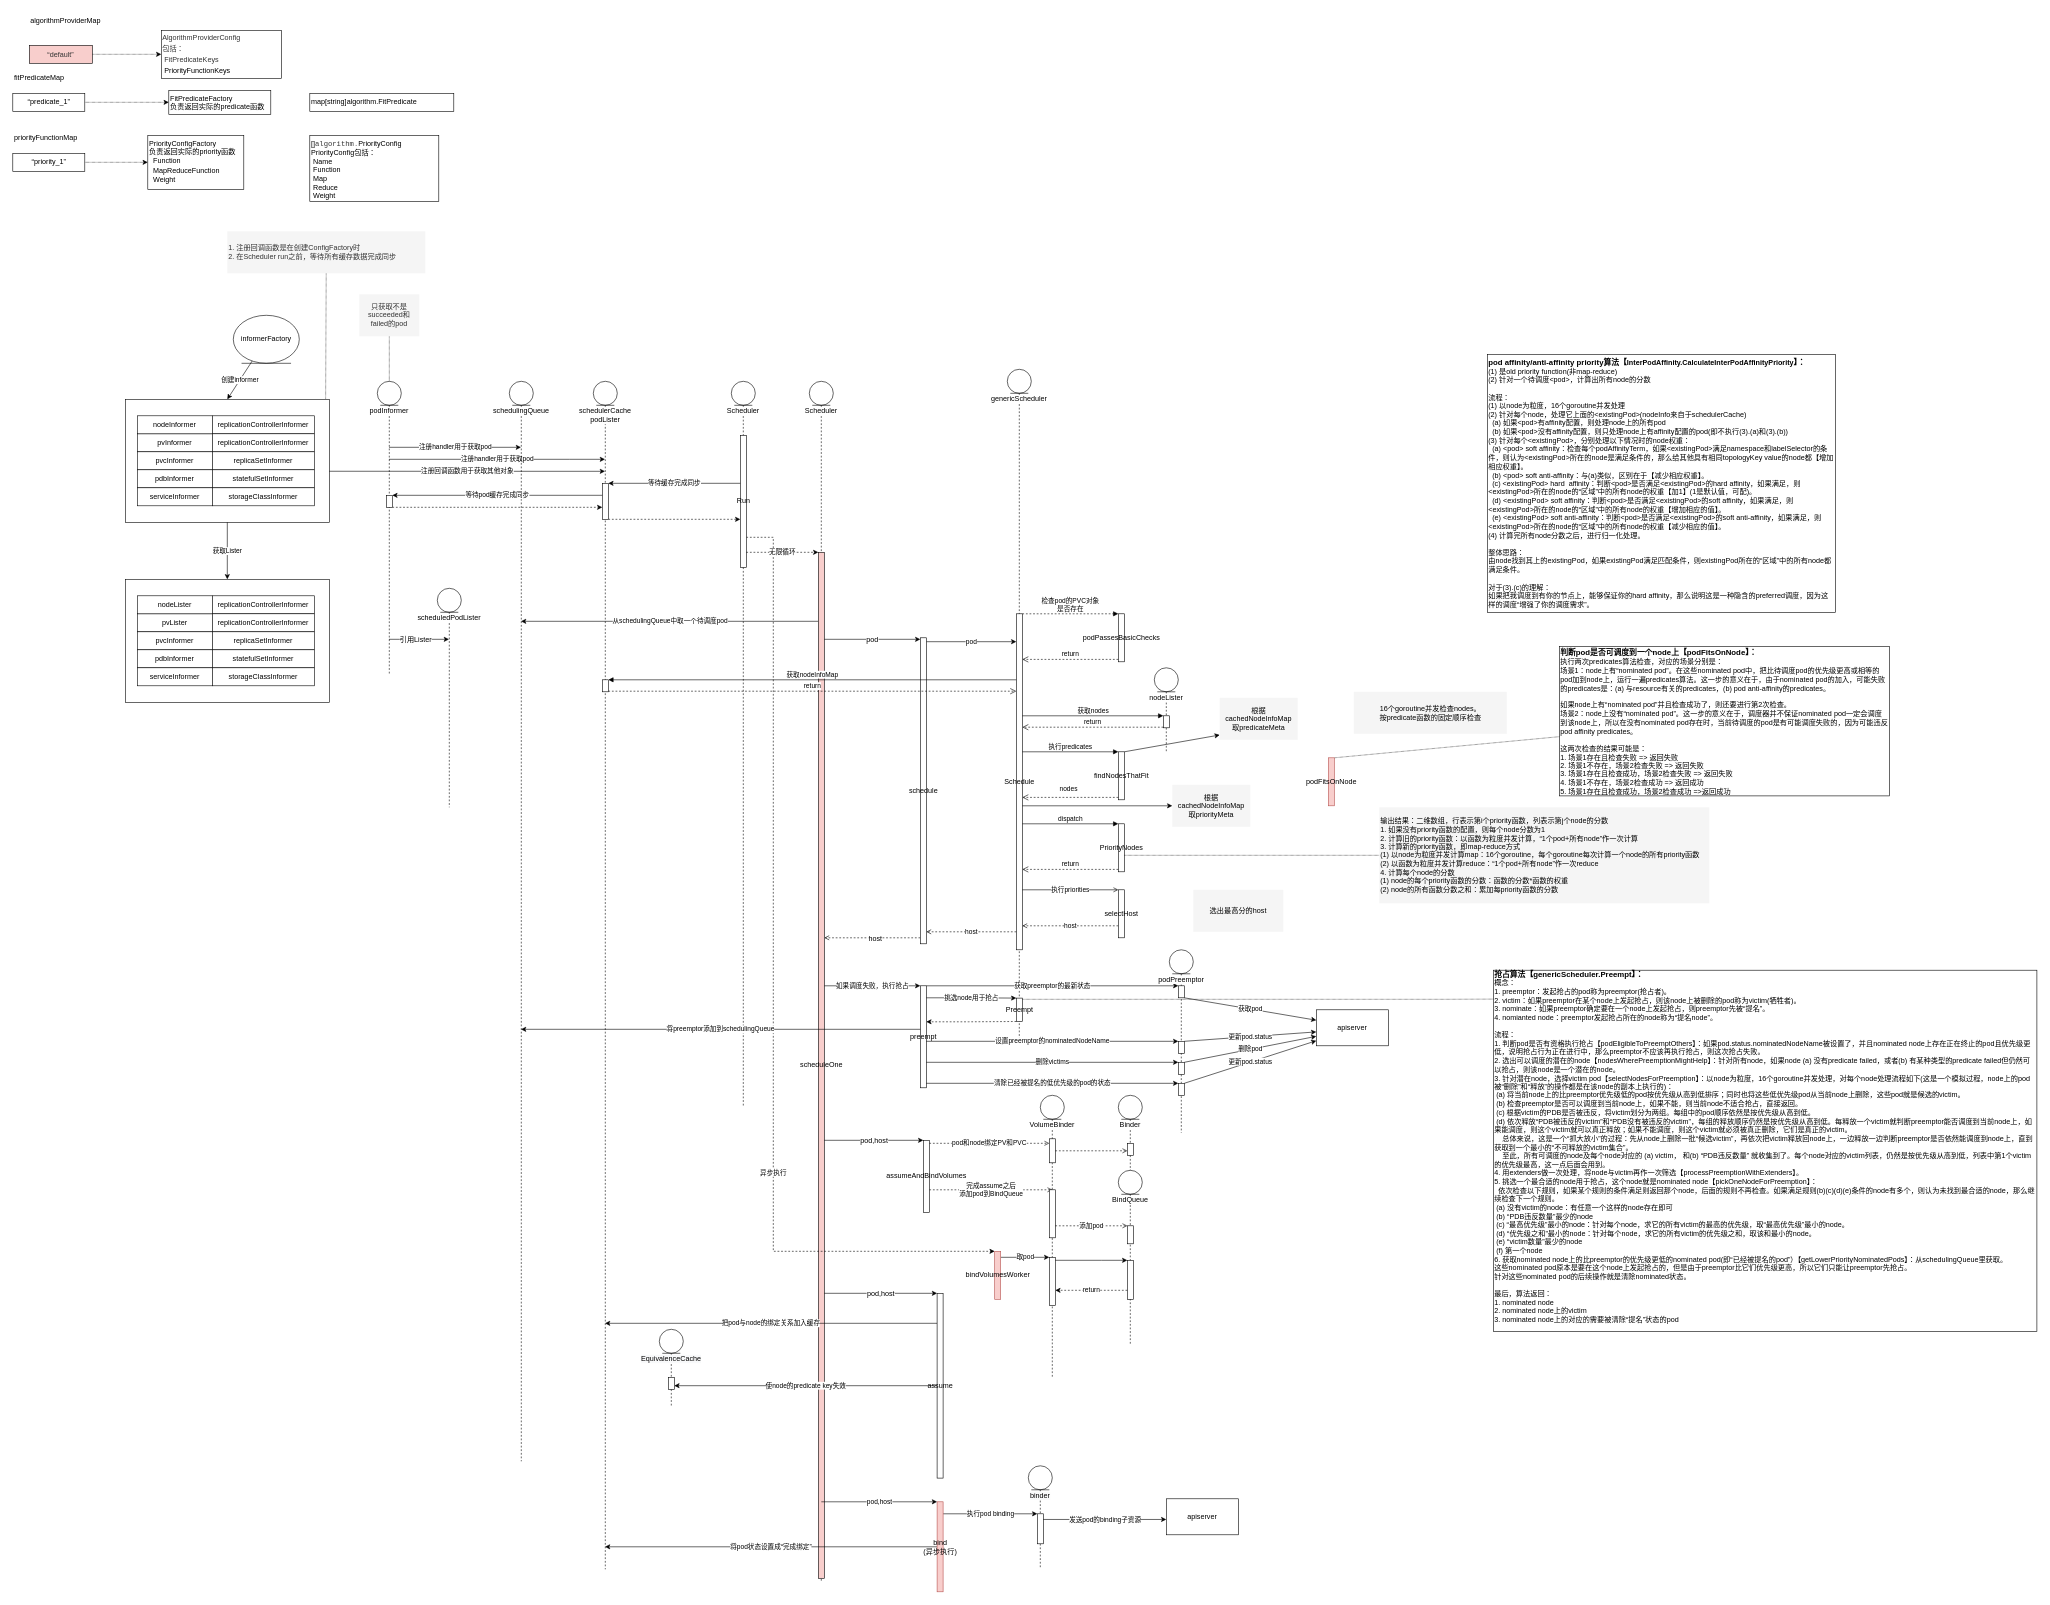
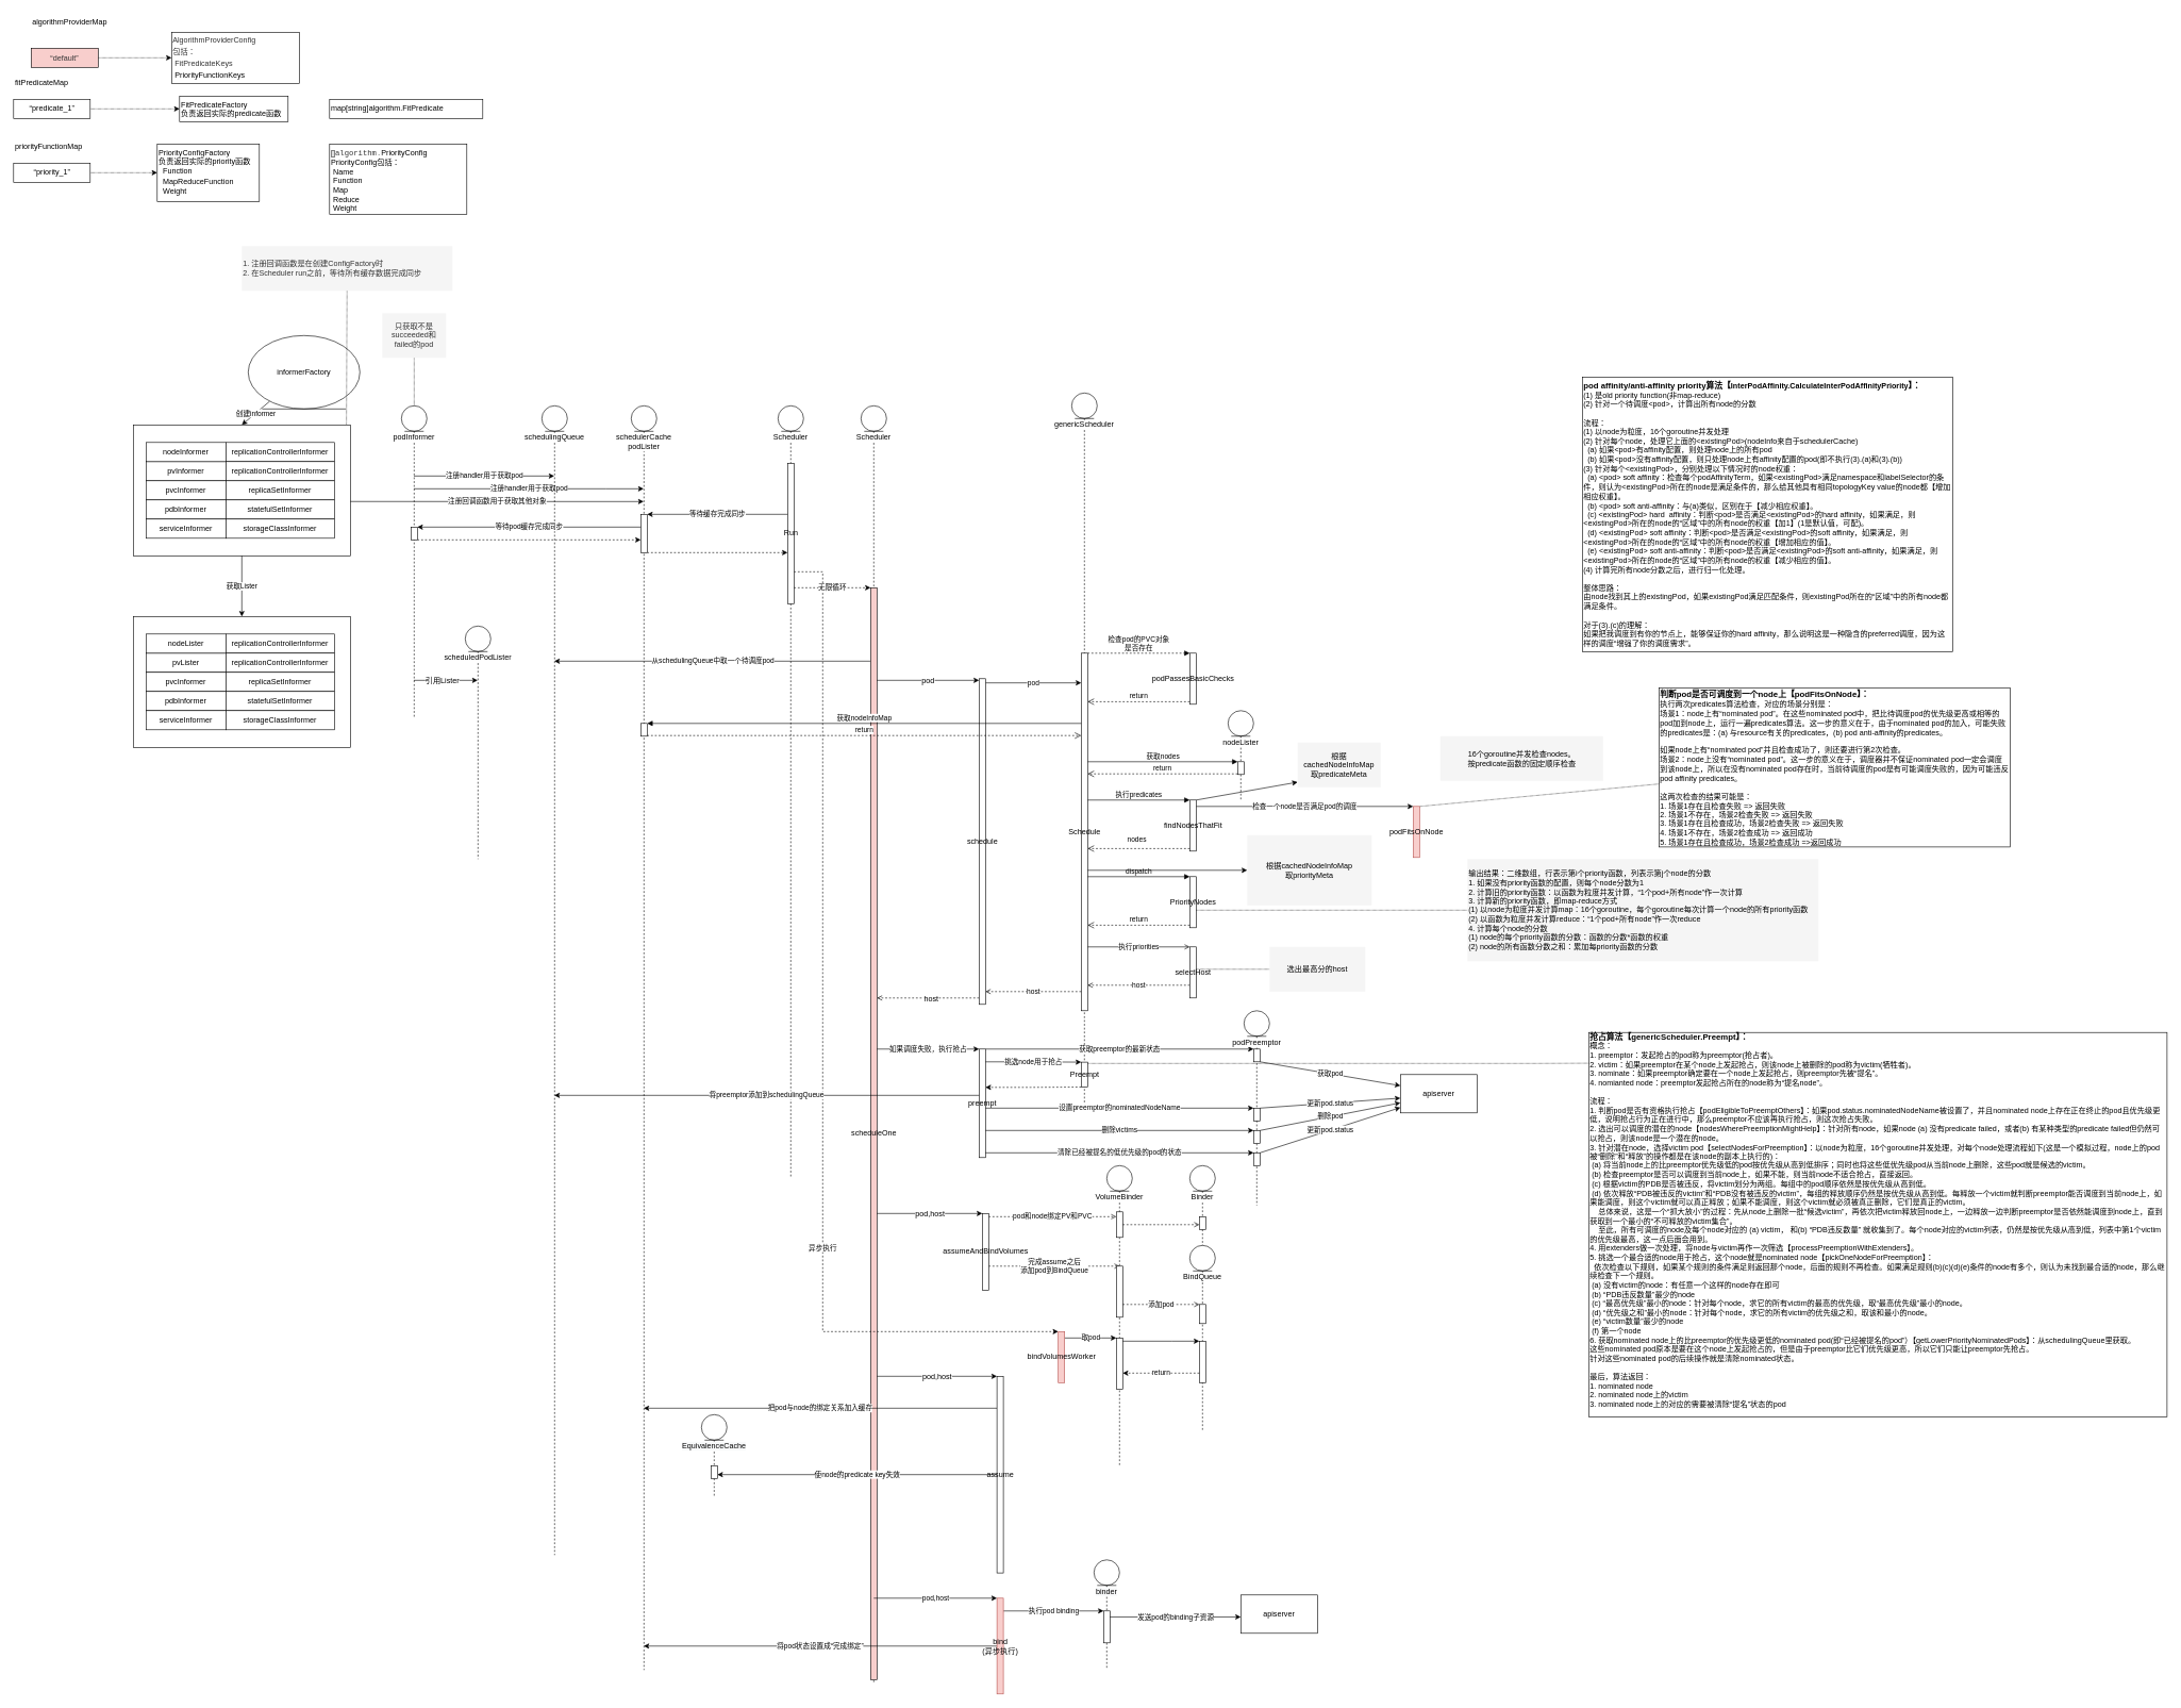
- <mxCell id="20" value="informerFactory" style="ellipse;shape=umlEntity;whiteSpace=wrap;html=1;" parent="1" vertex="1"><mxGeometry x="388" y="525" width="110" height="80" as="geometry" /></mxCell>
+ <mxCell id="20" value="informerFactory" style="ellipse;shape=umlEntity;whiteSpace=wrap;html=1;" parent="1" vertex="1"><mxGeometry x="388" y="525" width="175" height="115" as="geometry" /></mxCell>
+ <mxCell id="79" value="检查一个node是否满足pod的调度" style="edgeStyle=none;rounded=0;orthogonalLoop=1;jettySize=auto;html=1;endArrow=classic;endFill=1;" parent="1" source="81" target="128" edge="1"><mxGeometry relative="1" as="geometry"><Array as="points"><mxPoint x="2043" y="1262.5" /></Array></mxGeometry></mxCell>
- <mxCell id="130" value="&lt;font color=&quot;#000000&quot;&gt;根据cachedNodeInfoMap&lt;br&gt;取priorityMeta&lt;/font&gt;" style="text;html=1;strokeColor=none;fillColor=#f5f5f5;align=center;verticalAlign=middle;whiteSpace=wrap;rounded=0;fontColor=#333333;" parent="1" vertex="1"><mxGeometry x="1953" y="1307.5" width="130" height="70" as="geometry" /></mxCell>
+ <mxCell id="130" value="&lt;font color=&quot;#000000&quot;&gt;根据cachedNodeInfoMap&lt;br&gt;取priorityMeta&lt;/font&gt;" style="text;html=1;strokeColor=none;fillColor=#f5f5f5;align=center;verticalAlign=middle;whiteSpace=wrap;rounded=0;fontColor=#333333;" parent="1" vertex="1"><mxGeometry x="1953" y="1307.5" width="195" height="110" as="geometry" /></mxCell>
+ <mxCell id="96" style="edgeStyle=none;rounded=0;orthogonalLoop=1;jettySize=auto;html=1;dashed=1;dashPattern=1 1;startArrow=none;startFill=0;endArrow=none;endFill=0;fontFamily=Helvetica;fontColor=#000000;" parent="1" source="97" target="88" edge="1"><mxGeometry relative="1" as="geometry" /></mxCell>
